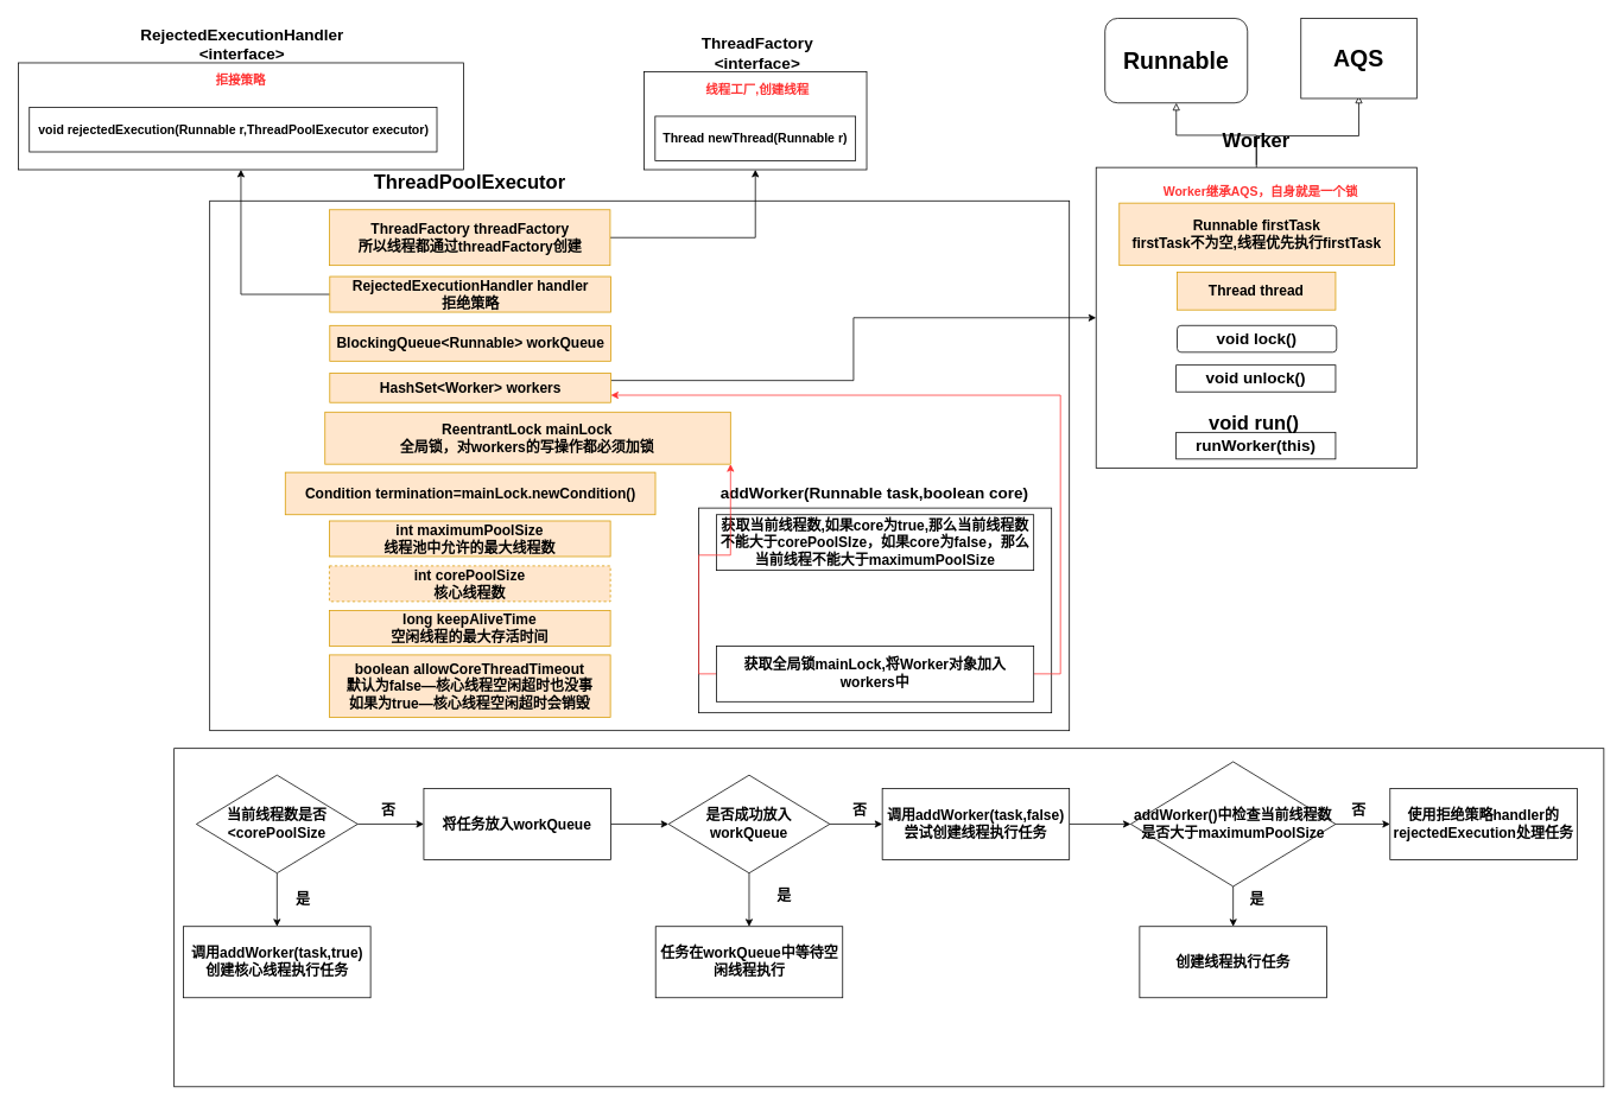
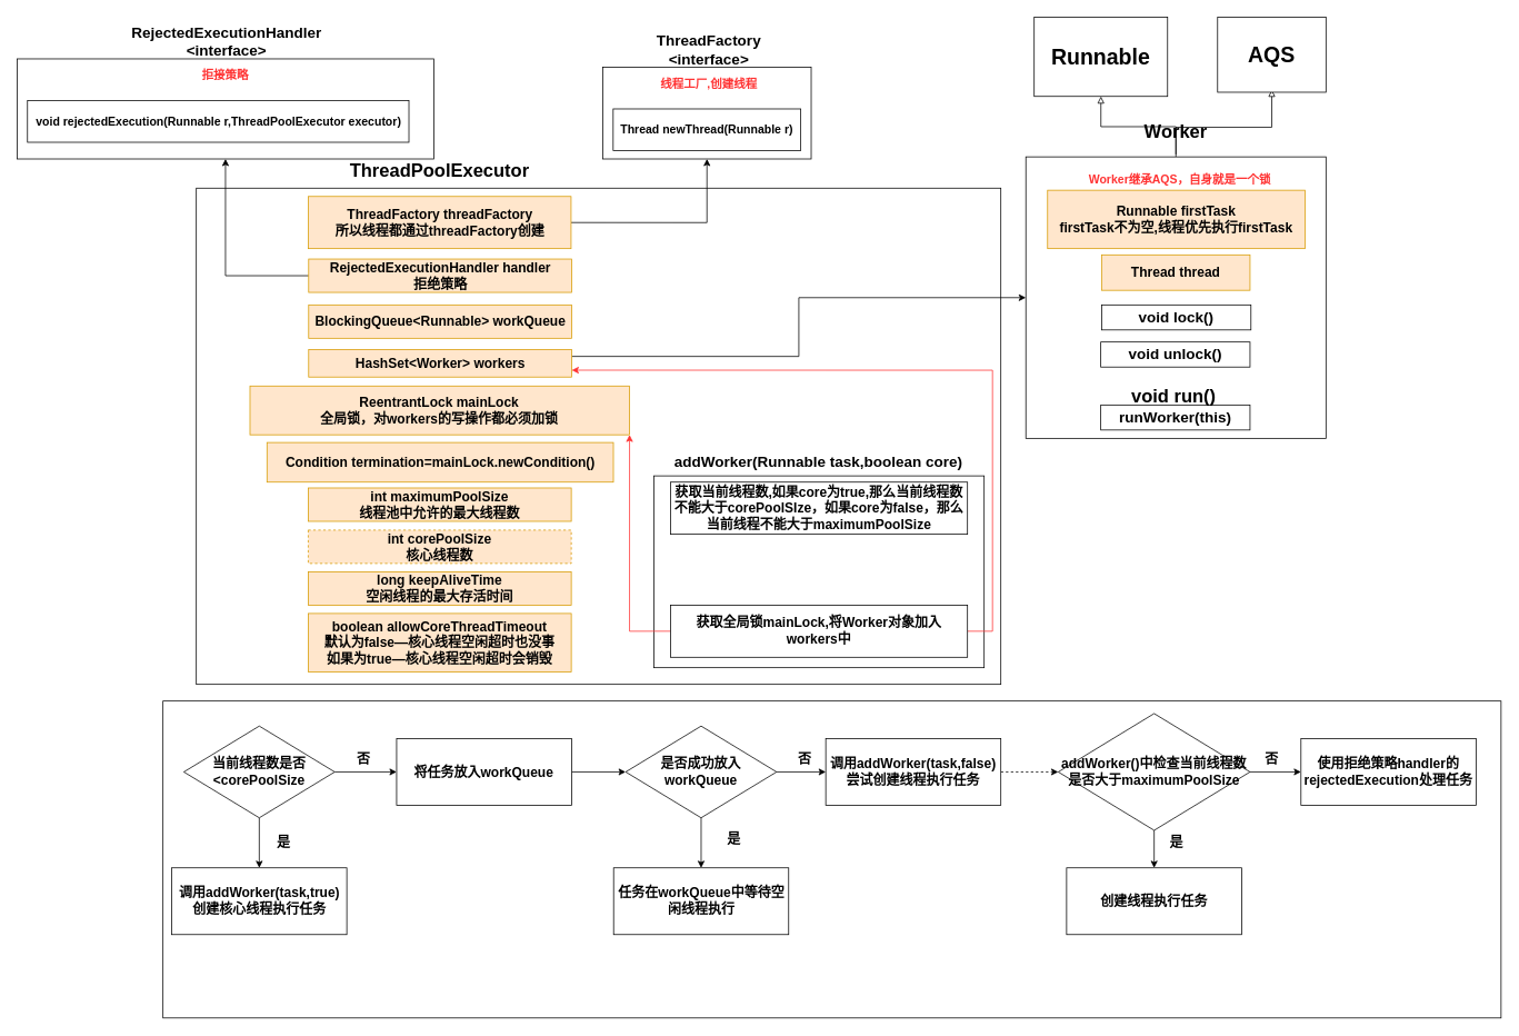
- <mxCell id="30" value="&lt;font style=&quot;font-size: 26px&quot;&gt;&lt;b&gt;Runnable&lt;/b&gt;&lt;/font&gt;" style="whiteSpace=wrap;html=1;rounded=1;" parent="1" vertex="1"><mxGeometry x="1240" width="160" height="95" as="geometry" y="20" /></mxCell>
+ <mxCell id="30" value="&lt;font style=&quot;font-size: 26px&quot;&gt;&lt;b&gt;Runnable&lt;/b&gt;&lt;/font&gt;" style="rounded=0;whiteSpace=wrap;html=1;" parent="1" vertex="1"><mxGeometry x="1240" width="160" height="95" as="geometry" y="20" /></mxCell>
- <mxCell id="33" value="&lt;b&gt;&lt;font style=&quot;font-size: 18px&quot;&gt;void lock()&lt;/font&gt;&lt;/b&gt;" style="whiteSpace=wrap;html=1;rounded=1;" parent="1" vertex="1"><mxGeometry x="1321" y="365" width="179" height="30" as="geometry" /></mxCell>
+ <mxCell id="33" value="&lt;b&gt;&lt;font style=&quot;font-size: 18px&quot;&gt;void lock()&lt;/font&gt;&lt;/b&gt;" style="rounded=0;whiteSpace=wrap;html=1;" parent="1" vertex="1"><mxGeometry x="1321" y="365" width="179" height="30" as="geometry" /></mxCell>
- <mxCell id="17" value="&lt;b&gt;&lt;font style=&quot;font-size: 16px&quot;&gt;ReentrantLock mainLock&lt;br&gt;全局锁，对workers的写操作都必须加锁&lt;/font&gt;&lt;/b&gt;&lt;b&gt;&lt;font style=&quot;font-size: 16px&quot;&gt;&lt;br&gt;&lt;/font&gt;&lt;/b&gt;" style="rounded=0;whiteSpace=wrap;html=1;fillColor=#ffe6cc;strokeColor=#d79b00;" parent="1" vertex="1"><mxGeometry x="364.37" y="462.25" width="455.25" height="58.5" as="geometry" /></mxCell>
+ <mxCell id="17" value="&lt;b&gt;&lt;font style=&quot;font-size: 16px&quot;&gt;ReentrantLock mainLock&lt;br&gt;全局锁，对workers的写操作都必须加锁&lt;/font&gt;&lt;/b&gt;&lt;b&gt;&lt;font style=&quot;font-size: 16px&quot;&gt;&lt;br&gt;&lt;/font&gt;&lt;/b&gt;" style="rounded=0;whiteSpace=wrap;html=1;fillColor=#ffe6cc;strokeColor=#d79b00;" parent="1" vertex="1"><mxGeometry x="299.37" y="462.25" width="455.25" height="58.5" as="geometry" /></mxCell>
- <mxCell id="54" style="edgeStyle=orthogonalEdgeStyle;rounded=0;orthogonalLoop=1;jettySize=auto;html=1;exitX=1;exitY=0.5;exitDx=0;exitDy=0;entryX=0;entryY=0.5;entryDx=0;entryDy=0;strokeColor=#000000;" parent="1" source="55" target="58" edge="1"><mxGeometry relative="1" as="geometry" /></mxCell>
+ <mxCell id="54" style="edgeStyle=orthogonalEdgeStyle;rounded=0;orthogonalLoop=1;jettySize=auto;html=1;exitX=1;exitY=0.5;exitDx=0;exitDy=0;entryX=0;entryY=0.5;entryDx=0;entryDy=0;strokeColor=#000000;dashed=1;" parent="1" source="55" target="58" edge="1"><mxGeometry relative="1" as="geometry" /></mxCell>
